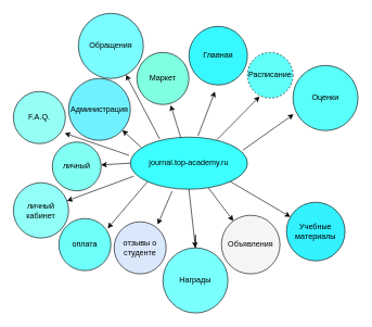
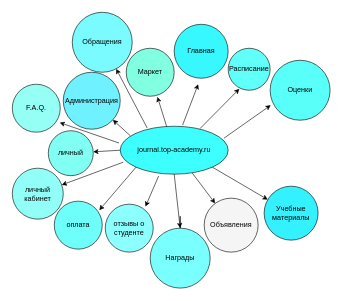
- <mxCell id="6" value="&lt;font style=&quot;vertical-align: inherit;&quot;&gt;&lt;font style=&quot;vertical-align: inherit;&quot;&gt;Расписание&lt;/font&gt;&lt;/font&gt;" style="ellipse;whiteSpace=wrap;html=1;aspect=fixed;fillColor=#61FFFA;dashed=1;" parent="1" vertex="1"><mxGeometry x="380" y="80" width="70" height="70" as="geometry" /></mxCell>
+ <mxCell id="6" value="&lt;font style=&quot;vertical-align: inherit;&quot;&gt;&lt;font style=&quot;vertical-align: inherit;&quot;&gt;Расписание&lt;/font&gt;&lt;/font&gt;" style="ellipse;whiteSpace=wrap;html=1;aspect=fixed;fillColor=#61FFFA;" parent="1" vertex="1"><mxGeometry x="380" y="80" width="70" height="70" as="geometry" /></mxCell>
- <mxCell id="16" value="&lt;font style=&quot;vertical-align: inherit;&quot;&gt;&lt;font style=&quot;vertical-align: inherit;&quot;&gt;отзывы о&lt;br&gt;студенте&lt;br&gt;&lt;/font&gt;&lt;/font&gt;" style="ellipse;whiteSpace=wrap;html=1;aspect=fixed;fillColor=#dae8fc;" parent="1" vertex="1"><mxGeometry x="175" y="340" width="80" height="80" as="geometry" /></mxCell>
+ <mxCell id="16" value="&lt;font style=&quot;vertical-align: inherit;&quot;&gt;&lt;font style=&quot;vertical-align: inherit;&quot;&gt;отзывы о&lt;br&gt;студенте&lt;br&gt;&lt;/font&gt;&lt;/font&gt;" style="ellipse;whiteSpace=wrap;html=1;aspect=fixed;fillColor=#8CFFFF;" parent="1" vertex="1"><mxGeometry x="175" y="340" width="80" height="80" as="geometry" /></mxCell>
